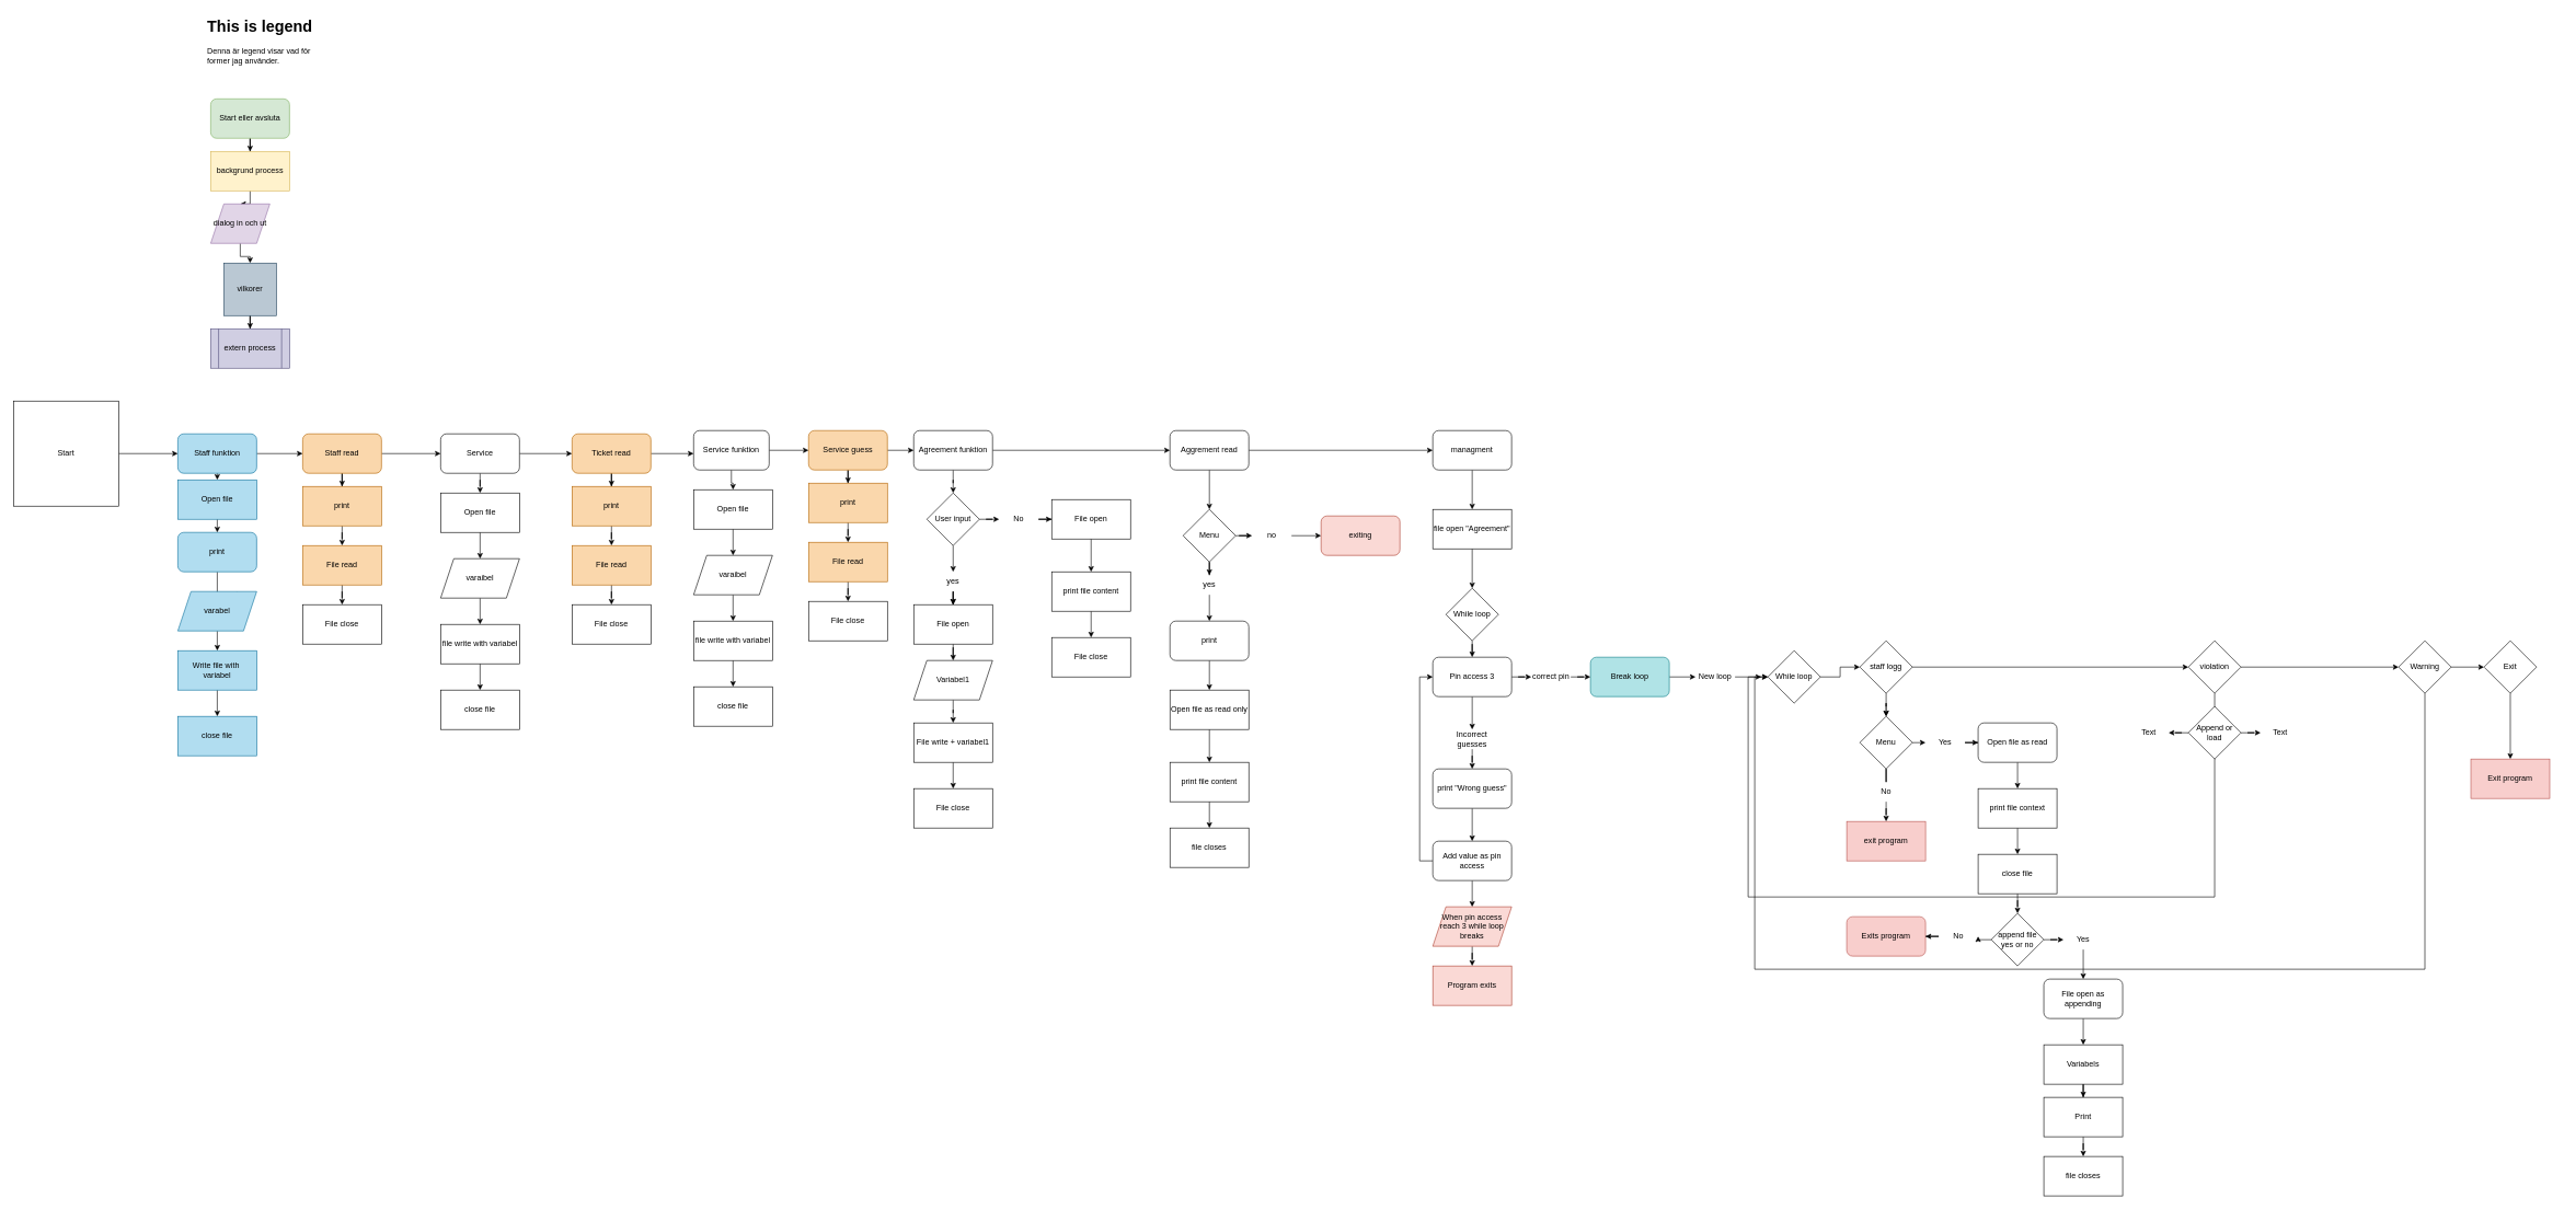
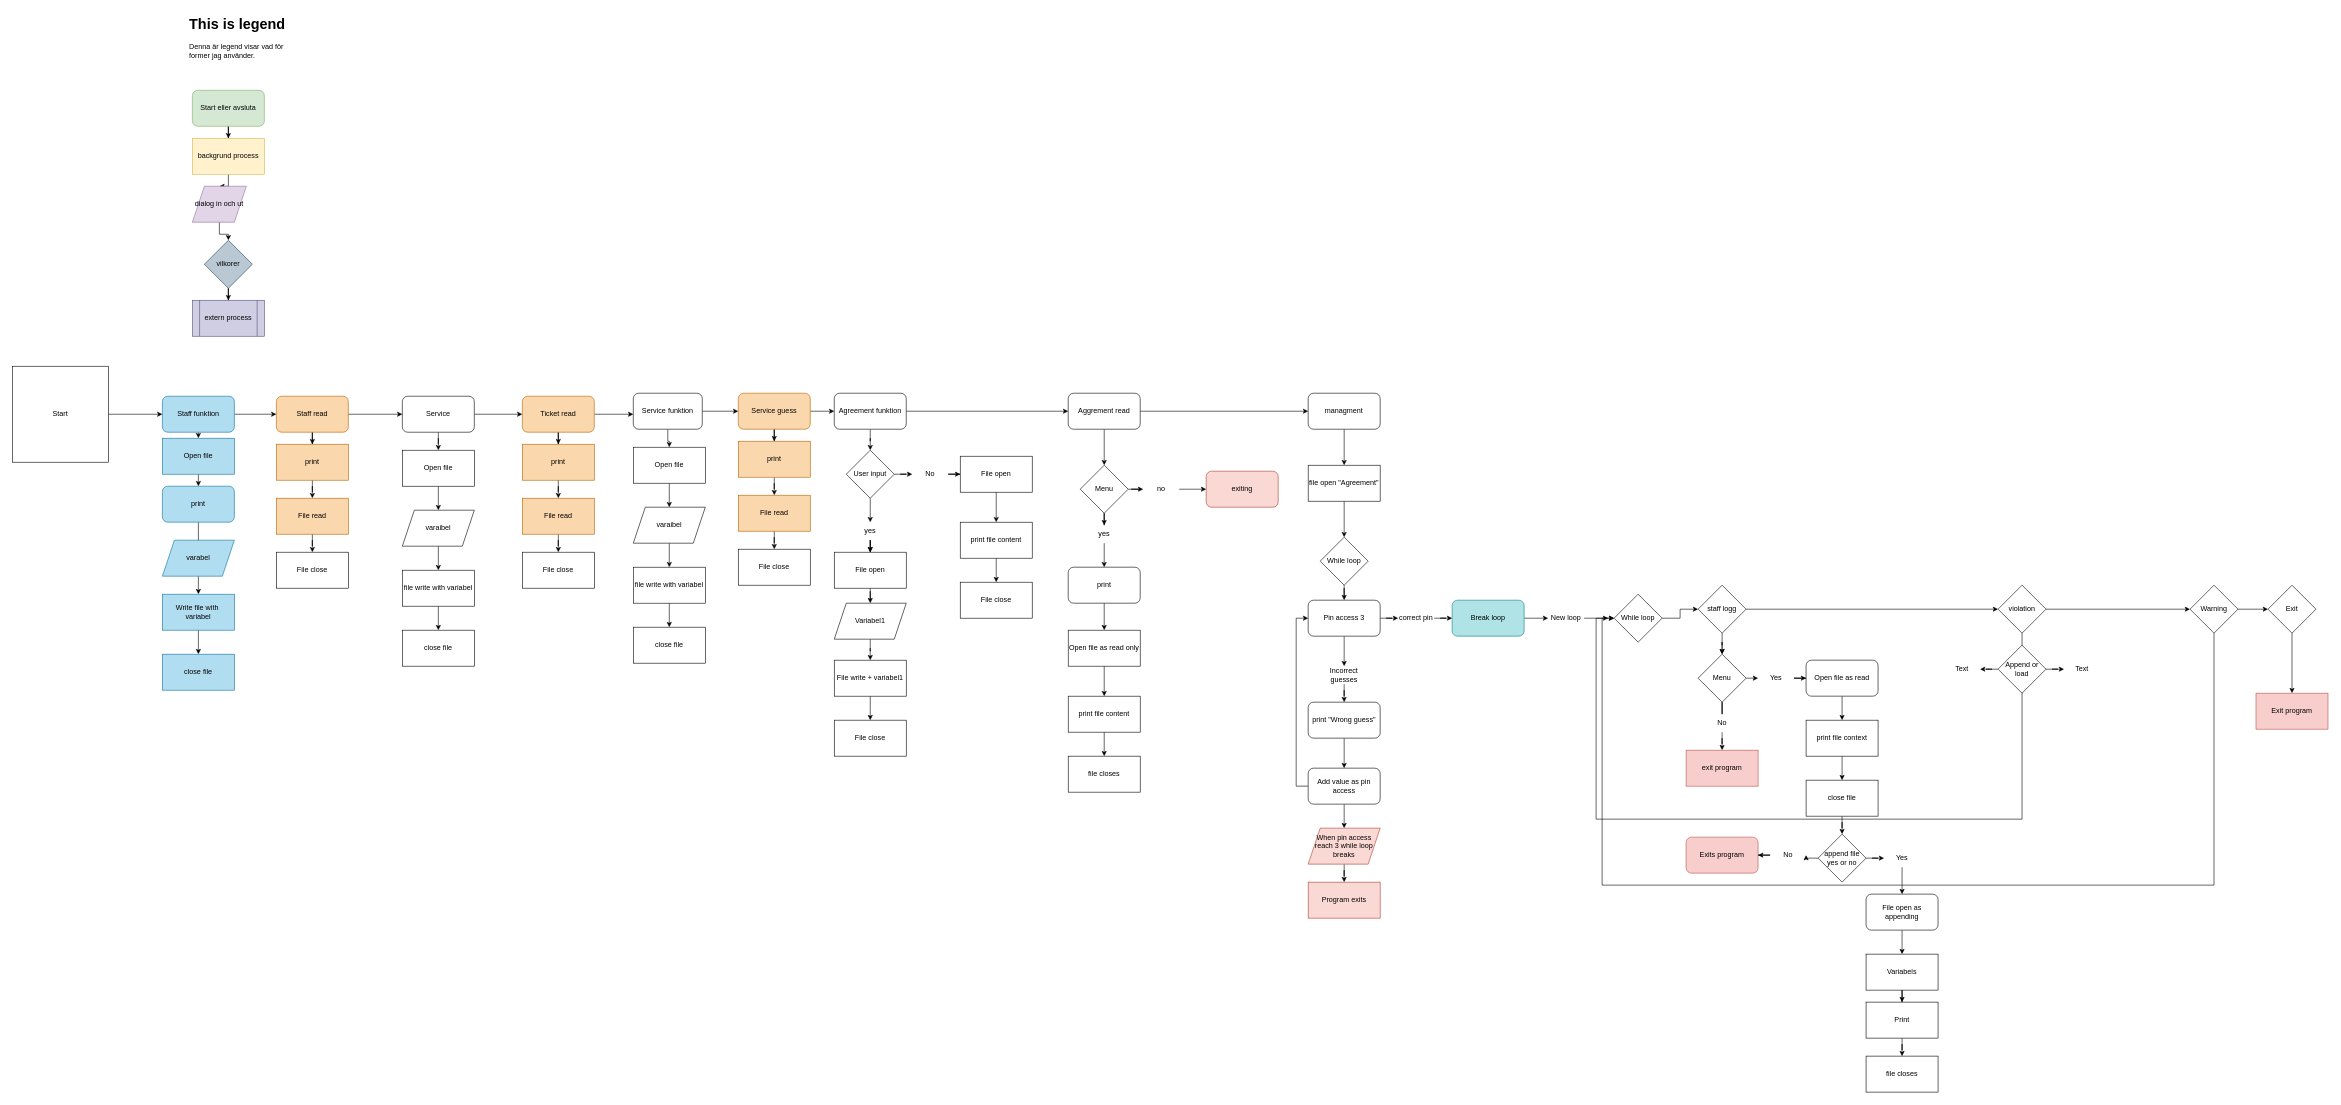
- <mxCell id="17" value="vilkorer" style="whiteSpace=wrap;html=1;fillColor=#bac8d3;strokeColor=#23445d;rounded=0;" parent="1" vertex="1"><mxGeometry x="340" y="400" width="80" height="80" as="geometry" /></mxCell>
+ <mxCell id="17" value="vilkorer" style="rhombus;whiteSpace=wrap;html=1;fillColor=#bac8d3;strokeColor=#23445d;" parent="1" vertex="1"><mxGeometry x="340" y="400" width="80" height="80" as="geometry" /></mxCell>
